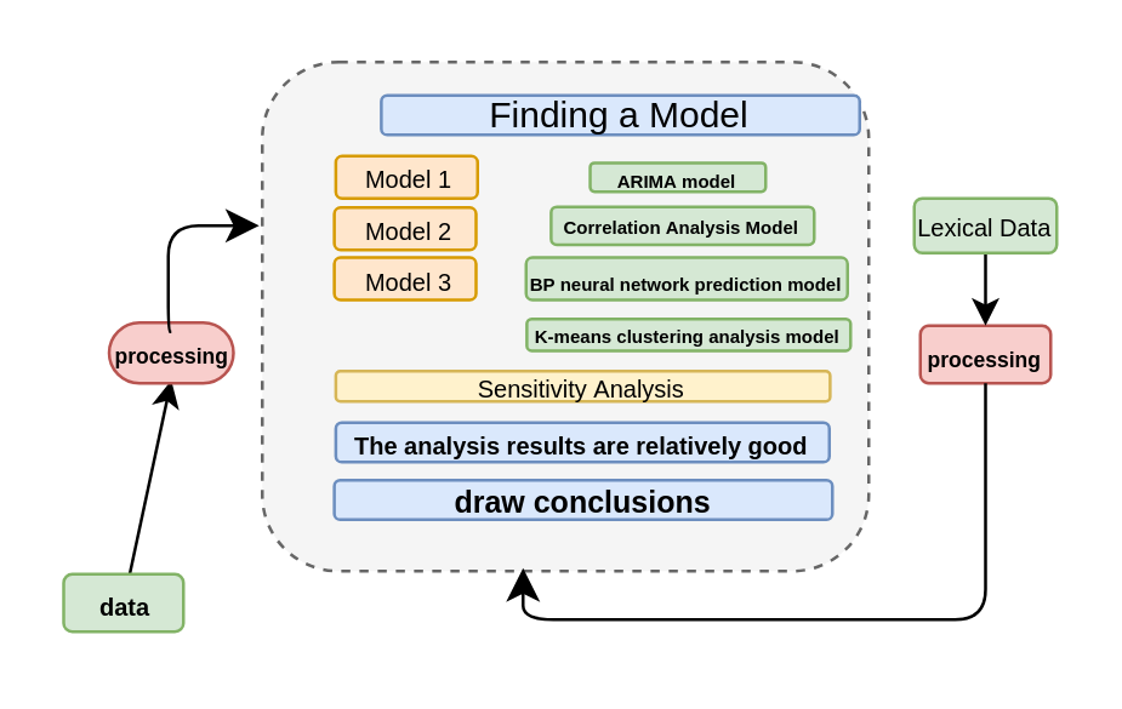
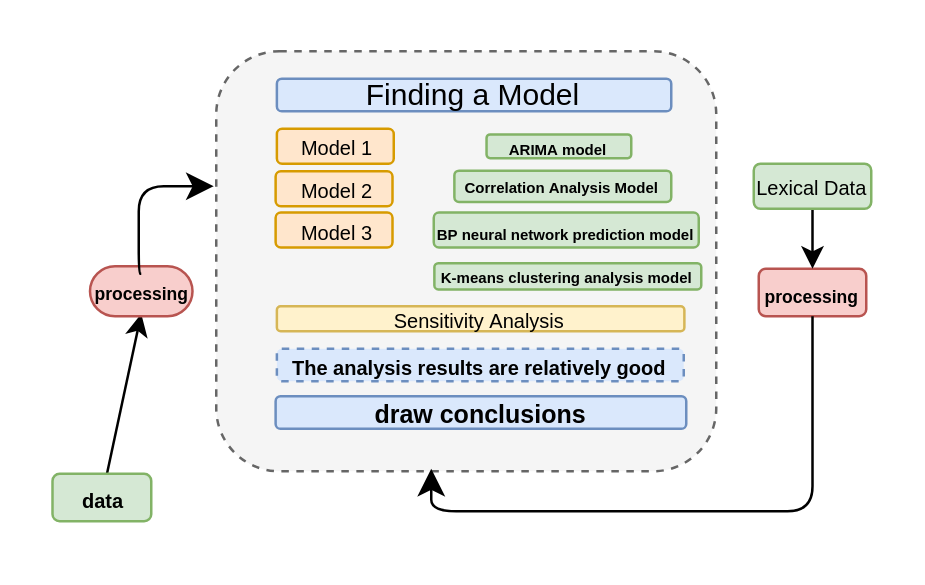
- <mxCell id="7" value="Finding&amp;nbsp;a&amp;nbsp;Model" style="rounded=1;whiteSpace=wrap;html=1;fillColor=#dae8fc;strokeColor=#6c8ebf;" parent="1" vertex="1"><mxGeometry x="125.25" y="31" width="157.75" height="13" as="geometry" /></mxCell>
+ <mxCell id="7" value="Finding&amp;nbsp;a&amp;nbsp;Model" style="rounded=1;whiteSpace=wrap;html=1;fillColor=#dae8fc;strokeColor=#6c8ebf;" parent="1" vertex="1"><mxGeometry x="110.25" y="31" width="157.75" height="13" as="geometry" /></mxCell>
- <mxCell id="13" value="&lt;p style=&quot;line-height: 100%;&quot;&gt;&lt;font style=&quot;font-size: 8px;&quot;&gt;&lt;b&gt;The&amp;nbsp;analysis&amp;nbsp;results&amp;nbsp;are&amp;nbsp;relatively&amp;nbsp;good&lt;/b&gt;&lt;/font&gt;&lt;/p&gt;" style="rounded=1;whiteSpace=wrap;html=1;fillColor=#dae8fc;strokeColor=#6c8ebf;" parent="1" vertex="1"><mxGeometry x="110.25" y="139" width="162.75" height="13" as="geometry" /></mxCell>
+ <mxCell id="13" value="&lt;p style=&quot;line-height: 100%;&quot;&gt;&lt;font style=&quot;font-size: 8px;&quot;&gt;&lt;b&gt;The&amp;nbsp;analysis&amp;nbsp;results&amp;nbsp;are&amp;nbsp;relatively&amp;nbsp;good&lt;/b&gt;&lt;/font&gt;&lt;/p&gt;" style="rounded=1;whiteSpace=wrap;html=1;fillColor=#dae8fc;strokeColor=#6c8ebf;dashed=1;" parent="1" vertex="1"><mxGeometry x="110.25" y="139" width="162.75" height="13" as="geometry" /></mxCell>
